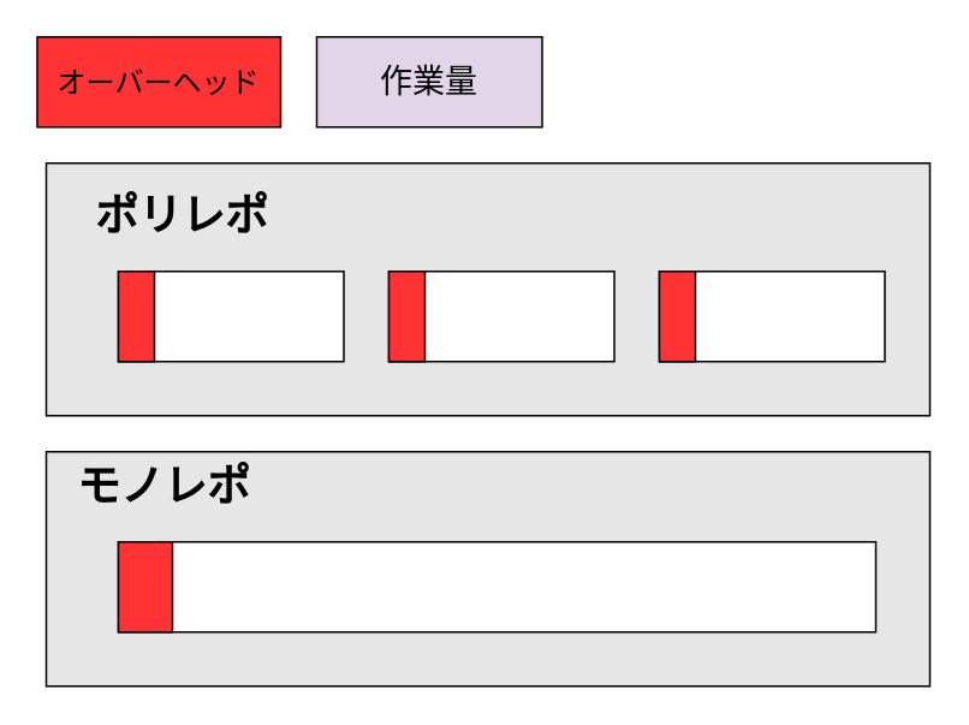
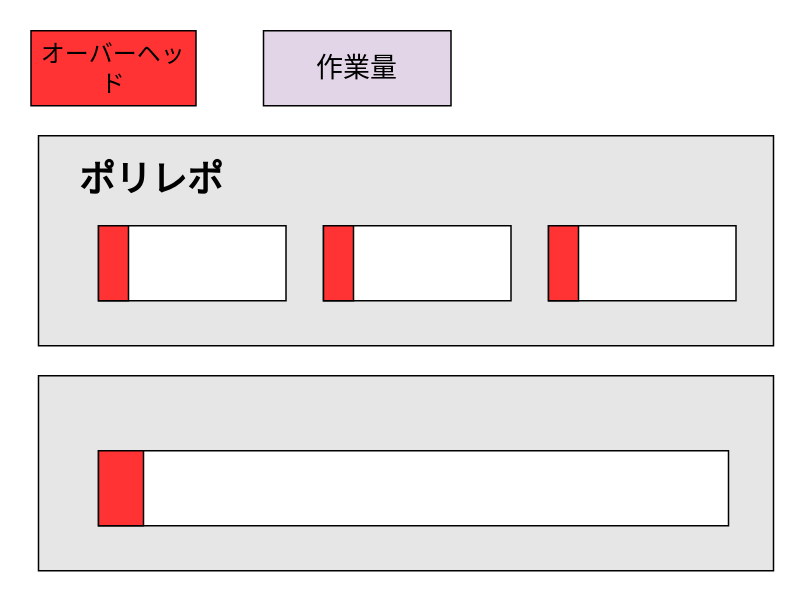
- <mxCell id="8" value="&lt;font size=&quot;3&quot;&gt;オーバーヘッド&lt;/font&gt;" style="rounded=0;whiteSpace=wrap;html=1;fillColor=#FF3333;" parent="1" vertex="1"><mxGeometry x="20" y="20" width="135" height="50" as="geometry" /></mxCell>
+ <mxCell id="8" value="&lt;font size=&quot;3&quot;&gt;オーバーヘッド&lt;/font&gt;" style="rounded=0;whiteSpace=wrap;html=1;fillColor=#FF3333;" parent="1" vertex="1"><mxGeometry x="20" y="20" width="110" height="50" as="geometry" /></mxCell>
- <mxCell id="5" value="モノレポ" style="text;strokeColor=none;fillColor=none;html=1;fontSize=24;fontStyle=1;verticalAlign=middle;align=center;" parent="1" vertex="1"><mxGeometry x="25" y="250" width="130" height="40" as="geometry" /></mxCell>
